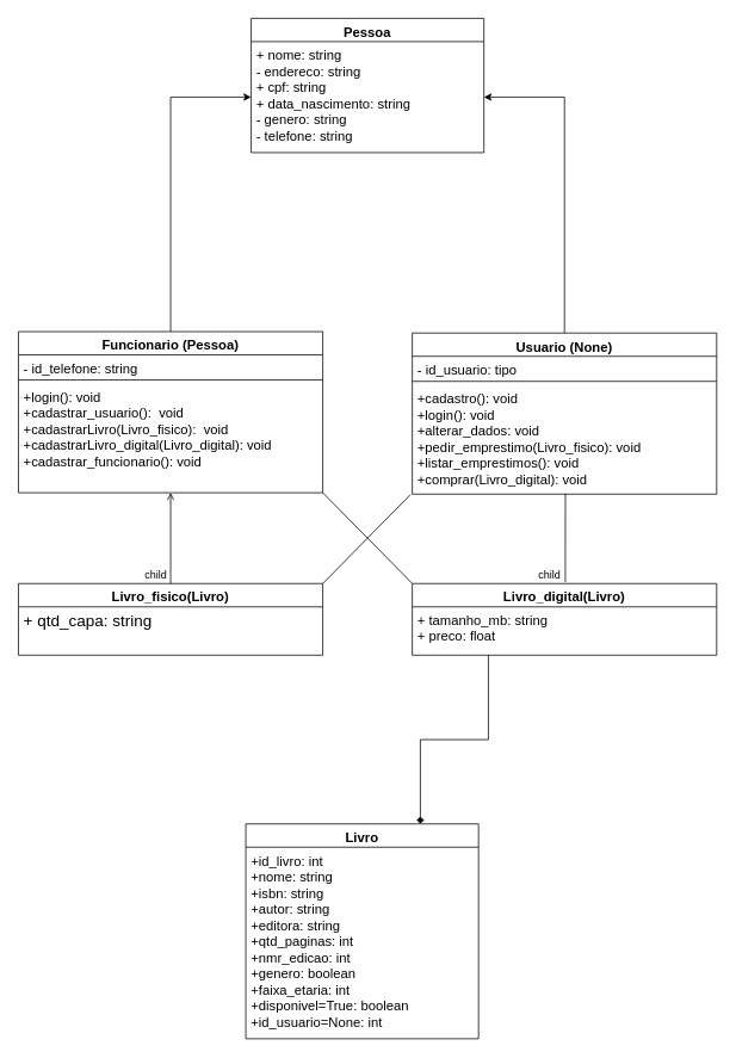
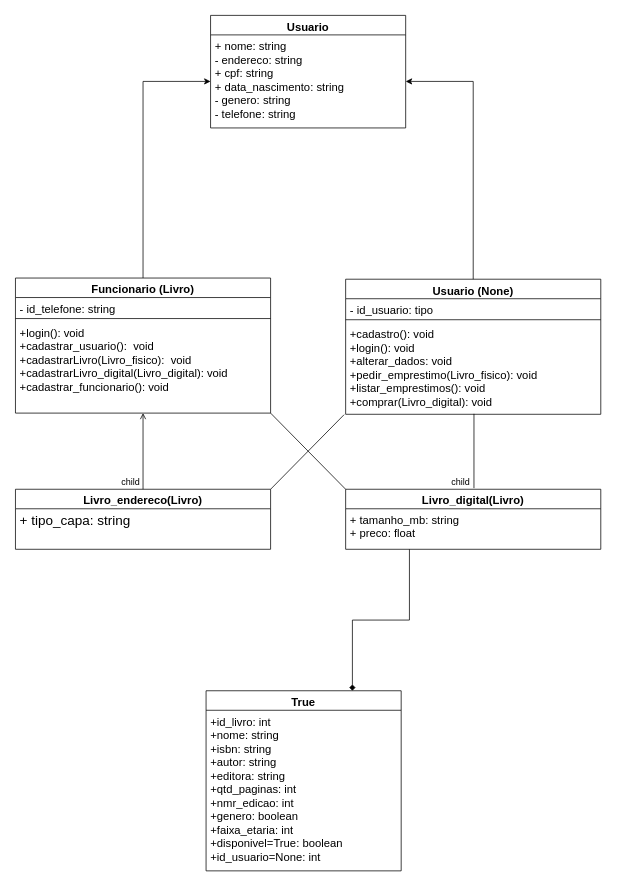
- <mxCell id="2" value="&lt;font style=&quot;font-size: 15px;&quot;&gt;Pessoa&lt;/font&gt;" style="swimlane;fontStyle=1;align=center;verticalAlign=top;childLayout=stackLayout;horizontal=1;startSize=26;horizontalStack=0;resizeParent=1;resizeParentMax=0;resizeLast=0;collapsible=1;marginBottom=0;whiteSpace=wrap;html=1;rounded=0;shadow=0;spacingLeft=4;spacingRight=4;fontFamily=Helvetica;fontSize=12;fontColor=default;fillColor=none;gradientColor=none;" parent="1" vertex="1"><mxGeometry x="280" y="20" width="260" height="150" as="geometry" /></mxCell>
+ <mxCell id="2" value="&lt;font style=&quot;font-size: 15px;&quot;&gt;Usuario&lt;/font&gt;" style="swimlane;fontStyle=1;align=center;verticalAlign=top;childLayout=stackLayout;horizontal=1;startSize=26;horizontalStack=0;resizeParent=1;resizeParentMax=0;resizeLast=0;collapsible=1;marginBottom=0;whiteSpace=wrap;html=1;rounded=0;shadow=0;spacingLeft=4;spacingRight=4;fontFamily=Helvetica;fontSize=12;fontColor=default;fillColor=none;gradientColor=none;" parent="1" vertex="1"><mxGeometry x="280" y="20" width="260" height="150" as="geometry" /></mxCell>
- <mxCell id="5" value="&lt;font style=&quot;font-size: 15px;&quot;&gt;Funcionario (Pessoa)&lt;/font&gt;" style="swimlane;fontStyle=1;align=center;verticalAlign=top;childLayout=stackLayout;horizontal=1;startSize=26;horizontalStack=0;resizeParent=1;resizeParentMax=0;resizeLast=0;collapsible=1;marginBottom=0;whiteSpace=wrap;html=1;rounded=0;shadow=0;spacingLeft=4;spacingRight=4;fontFamily=Helvetica;fontSize=12;fontColor=default;fillColor=none;gradientColor=none;strokeColor=default;" parent="1" vertex="1"><mxGeometry x="20" y="370" width="340" height="180" as="geometry" /></mxCell>
+ <mxCell id="5" value="&lt;font style=&quot;font-size: 15px;&quot;&gt;Funcionario (Livro)&lt;/font&gt;" style="swimlane;fontStyle=1;align=center;verticalAlign=top;childLayout=stackLayout;horizontal=1;startSize=26;horizontalStack=0;resizeParent=1;resizeParentMax=0;resizeLast=0;collapsible=1;marginBottom=0;whiteSpace=wrap;html=1;rounded=0;shadow=0;spacingLeft=4;spacingRight=4;fontFamily=Helvetica;fontSize=12;fontColor=default;fillColor=none;gradientColor=none;strokeColor=default;" parent="1" vertex="1"><mxGeometry x="20" y="370" width="340" height="180" as="geometry" /></mxCell>
- <mxCell id="16" value="&lt;font style=&quot;font-size: 15px;&quot;&gt;Livro_fisico(Livro)&lt;/font&gt;" style="swimlane;fontStyle=1;align=center;verticalAlign=top;childLayout=stackLayout;horizontal=1;startSize=26;horizontalStack=0;resizeParent=1;resizeParentMax=0;resizeLast=0;collapsible=1;marginBottom=0;whiteSpace=wrap;html=1;rounded=0;shadow=0;spacingLeft=4;spacingRight=4;fontFamily=Helvetica;fontSize=12;fontColor=default;fillColor=none;gradientColor=none;strokeColor=default;" parent="1" vertex="1"><mxGeometry x="20" y="651.48" width="340" height="80" as="geometry" /></mxCell>
+ <mxCell id="16" value="&lt;font style=&quot;font-size: 15px;&quot;&gt;Livro_endereco(Livro)&lt;/font&gt;" style="swimlane;fontStyle=1;align=center;verticalAlign=top;childLayout=stackLayout;horizontal=1;startSize=26;horizontalStack=0;resizeParent=1;resizeParentMax=0;resizeLast=0;collapsible=1;marginBottom=0;whiteSpace=wrap;html=1;rounded=0;shadow=0;spacingLeft=4;spacingRight=4;fontFamily=Helvetica;fontSize=12;fontColor=default;fillColor=none;gradientColor=none;strokeColor=default;" parent="1" vertex="1"><mxGeometry x="20" y="651.48" width="340" height="80" as="geometry" /></mxCell>
- <mxCell id="17" value="&lt;font style=&quot;font-size: 18px;&quot;&gt;+ qtd_capa: string&lt;/font&gt;" style="text;strokeColor=none;fillColor=none;align=left;verticalAlign=top;spacingLeft=4;spacingRight=4;overflow=hidden;rotatable=0;points=[[0,0.5],[1,0.5]];portConstraint=eastwest;whiteSpace=wrap;html=1;fontFamily=Helvetica;fontSize=12;fontColor=default;" parent="16" vertex="1"><mxGeometry y="26" width="340" height="54" as="geometry" /></mxCell>
+ <mxCell id="17" value="&lt;font style=&quot;font-size: 18px;&quot;&gt;+ tipo_capa: string&lt;/font&gt;" style="text;strokeColor=none;fillColor=none;align=left;verticalAlign=top;spacingLeft=4;spacingRight=4;overflow=hidden;rotatable=0;points=[[0,0.5],[1,0.5]];portConstraint=eastwest;whiteSpace=wrap;html=1;fontFamily=Helvetica;fontSize=12;fontColor=default;" parent="16" vertex="1"><mxGeometry y="26" width="340" height="54" as="geometry" /></mxCell>
- <mxCell id="14" value="&lt;font style=&quot;font-size: 15px;&quot;&gt;Livro&lt;/font&gt;" style="swimlane;fontStyle=1;align=center;verticalAlign=top;childLayout=stackLayout;horizontal=1;startSize=26;horizontalStack=0;resizeParent=1;resizeParentMax=0;resizeLast=0;collapsible=1;marginBottom=0;whiteSpace=wrap;html=1;rounded=0;shadow=0;spacingLeft=4;spacingRight=4;fontFamily=Helvetica;fontSize=12;fontColor=default;fillColor=none;gradientColor=none;" parent="1" vertex="1"><mxGeometry x="274" y="920" width="260" height="240" as="geometry" /></mxCell>
+ <mxCell id="14" value="&lt;font style=&quot;font-size: 15px;&quot;&gt;True&lt;/font&gt;" style="swimlane;fontStyle=1;align=center;verticalAlign=top;childLayout=stackLayout;horizontal=1;startSize=26;horizontalStack=0;resizeParent=1;resizeParentMax=0;resizeLast=0;collapsible=1;marginBottom=0;whiteSpace=wrap;html=1;rounded=0;shadow=0;spacingLeft=4;spacingRight=4;fontFamily=Helvetica;fontSize=12;fontColor=default;fillColor=none;gradientColor=none;" parent="1" vertex="1"><mxGeometry x="274" y="920" width="260" height="240" as="geometry" /></mxCell>
